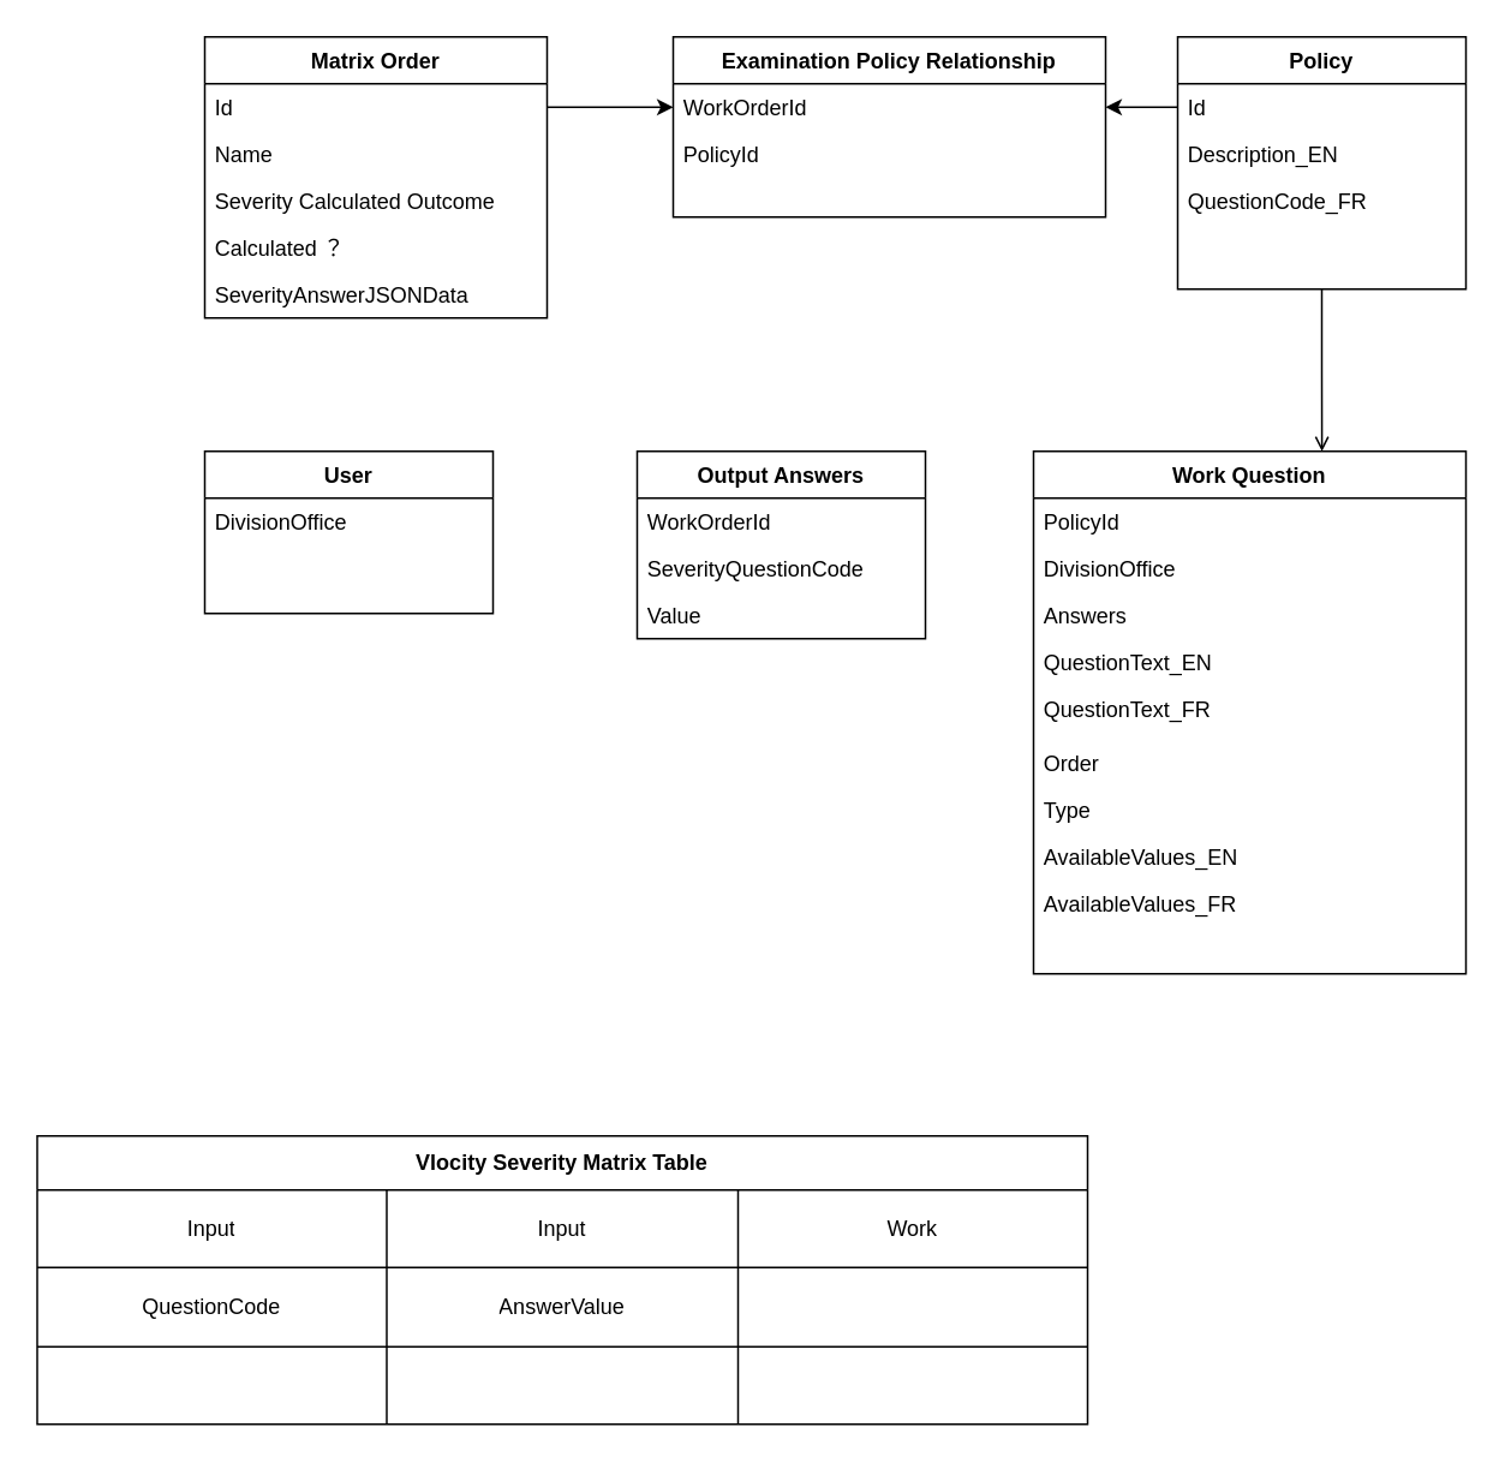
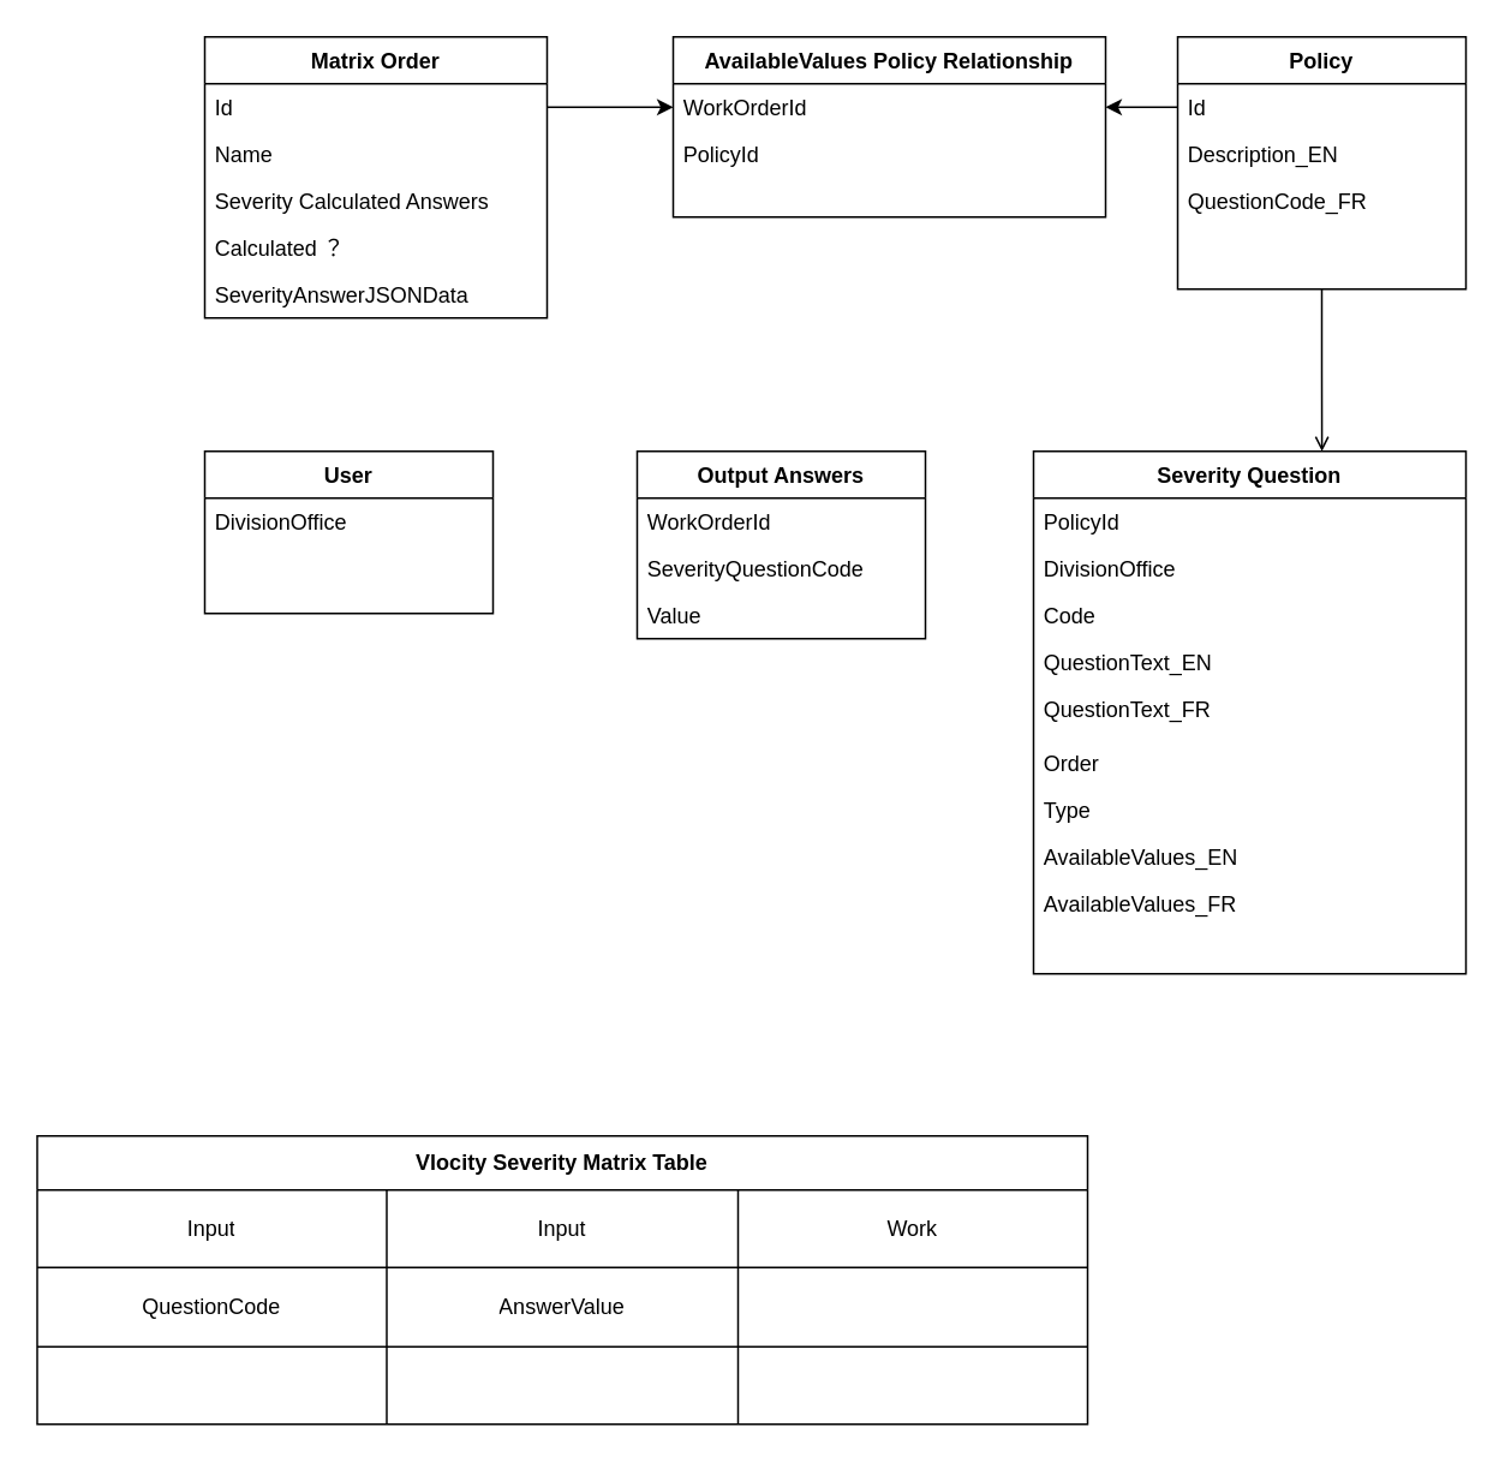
- <mxCell id="25" value="Examination Policy Relationship" style="swimlane;fontStyle=1;align=center;verticalAlign=top;childLayout=stackLayout;horizontal=1;startSize=26;horizontalStack=0;resizeParent=1;resizeLast=0;collapsible=1;marginBottom=0;rounded=0;shadow=0;strokeWidth=1;" vertex="1" parent="1"><mxGeometry x="373" y="20" width="240" height="100" as="geometry"><mxRectangle x="230" y="140" width="160" height="26" as="alternateBounds" /></mxGeometry></mxCell>
+ <mxCell id="25" value="AvailableValues Policy Relationship" style="swimlane;fontStyle=1;align=center;verticalAlign=top;childLayout=stackLayout;horizontal=1;startSize=26;horizontalStack=0;resizeParent=1;resizeLast=0;collapsible=1;marginBottom=0;rounded=0;shadow=0;strokeWidth=1;" vertex="1" parent="1"><mxGeometry x="373" y="20" width="240" height="100" as="geometry"><mxRectangle x="230" y="140" width="160" height="26" as="alternateBounds" /></mxGeometry></mxCell>
- <mxCell id="22" value="Severity Calculated Outcome" style="text;align=left;verticalAlign=top;spacingLeft=4;spacingRight=4;overflow=hidden;rotatable=0;points=[[0,0.5],[1,0.5]];portConstraint=eastwest;rounded=0;shadow=0;html=0;" vertex="1" parent="19"><mxGeometry y="78" width="190" height="26" as="geometry" /></mxCell>
+ <mxCell id="22" value="Severity Calculated Answers" style="text;align=left;verticalAlign=top;spacingLeft=4;spacingRight=4;overflow=hidden;rotatable=0;points=[[0,0.5],[1,0.5]];portConstraint=eastwest;rounded=0;shadow=0;html=0;" vertex="1" parent="19"><mxGeometry y="78" width="190" height="26" as="geometry" /></mxCell>
- <mxCell id="9" value="Work Question" style="swimlane;fontStyle=1;align=center;verticalAlign=top;childLayout=stackLayout;horizontal=1;startSize=26;horizontalStack=0;resizeParent=1;resizeLast=0;collapsible=1;marginBottom=0;rounded=0;shadow=0;strokeWidth=1;" parent="1" vertex="1"><mxGeometry x="573" y="250" width="240" height="290" as="geometry"><mxRectangle x="340" y="380" width="170" height="26" as="alternateBounds" /></mxGeometry></mxCell>
+ <mxCell id="9" value="Severity Question" style="swimlane;fontStyle=1;align=center;verticalAlign=top;childLayout=stackLayout;horizontal=1;startSize=26;horizontalStack=0;resizeParent=1;resizeLast=0;collapsible=1;marginBottom=0;rounded=0;shadow=0;strokeWidth=1;" parent="1" vertex="1"><mxGeometry x="573" y="250" width="240" height="290" as="geometry"><mxRectangle x="340" y="380" width="170" height="26" as="alternateBounds" /></mxGeometry></mxCell>
- <mxCell id="12" value="Answers" style="text;align=left;verticalAlign=top;spacingLeft=4;spacingRight=4;overflow=hidden;rotatable=0;points=[[0,0.5],[1,0.5]];portConstraint=eastwest;" vertex="1" parent="9"><mxGeometry y="78" width="240" height="26" as="geometry" /></mxCell>
+ <mxCell id="12" value="Code" style="text;align=left;verticalAlign=top;spacingLeft=4;spacingRight=4;overflow=hidden;rotatable=0;points=[[0,0.5],[1,0.5]];portConstraint=eastwest;" vertex="1" parent="9"><mxGeometry y="78" width="240" height="26" as="geometry" /></mxCell>
